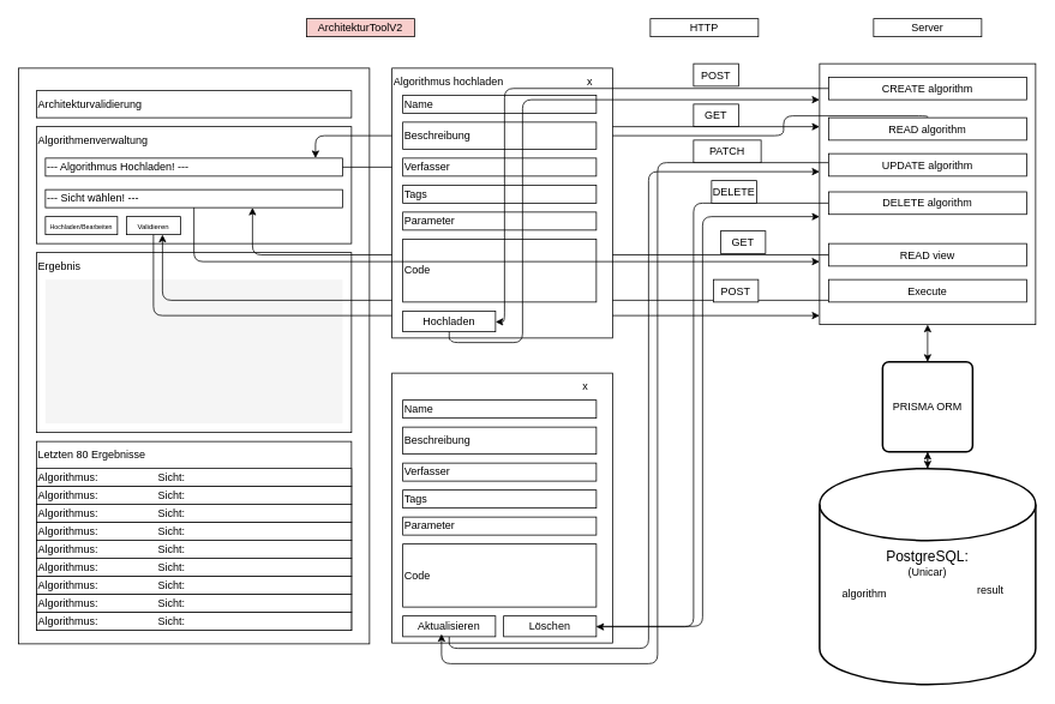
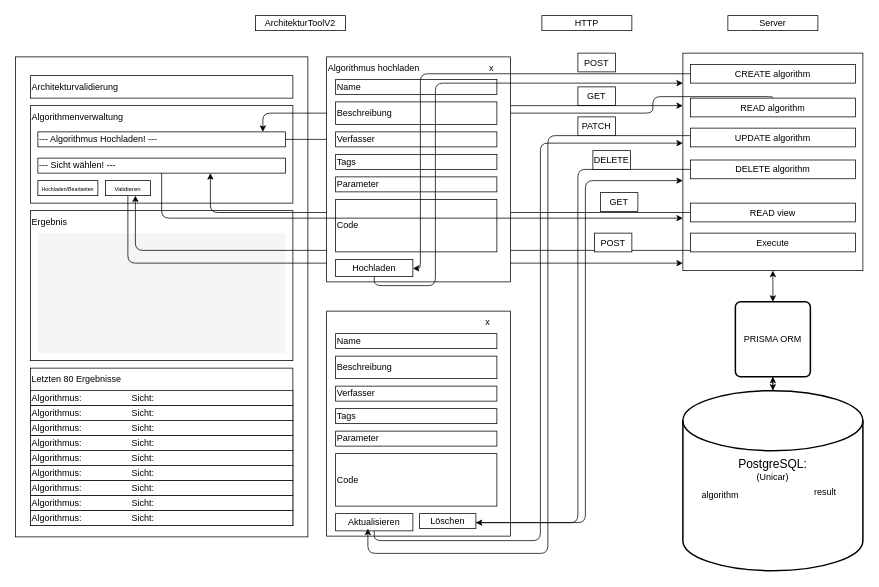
- <mxCell id="30" value="ArchitekturToolV2" style="rounded=0;whiteSpace=wrap;html=1;container=0;fillColor=#f8cecc;" parent="1" vertex="1"><mxGeometry x="340" y="20" width="120" height="20" as="geometry" /></mxCell>
+ <mxCell id="30" value="ArchitekturToolV2" style="rounded=0;whiteSpace=wrap;html=1;container=0;" parent="1" vertex="1"><mxGeometry x="340" y="20" width="120" height="20" as="geometry" /></mxCell>
- <mxCell id="64" value="PATCH" style="rounded=0;whiteSpace=wrap;html=1;" vertex="1" parent="1"><mxGeometry x="770" y="155" width="75" height="25" as="geometry" /></mxCell>
+ <mxCell id="64" value="PATCH" style="rounded=0;whiteSpace=wrap;html=1;" vertex="1" parent="1"><mxGeometry x="770" y="155" width="50" height="25" as="geometry" /></mxCell>
- <mxCell id="42" value="Löschen" style="rounded=0;whiteSpace=wrap;html=1;container=0;" vertex="1" parent="1"><mxGeometry x="559" y="684" width="103" height="23" as="geometry" /></mxCell>
+ <mxCell id="42" value="Löschen" style="rounded=0;whiteSpace=wrap;html=1;container=0;" vertex="1" parent="1"><mxGeometry x="559" y="684" width="75" height="20" as="geometry" /></mxCell>
